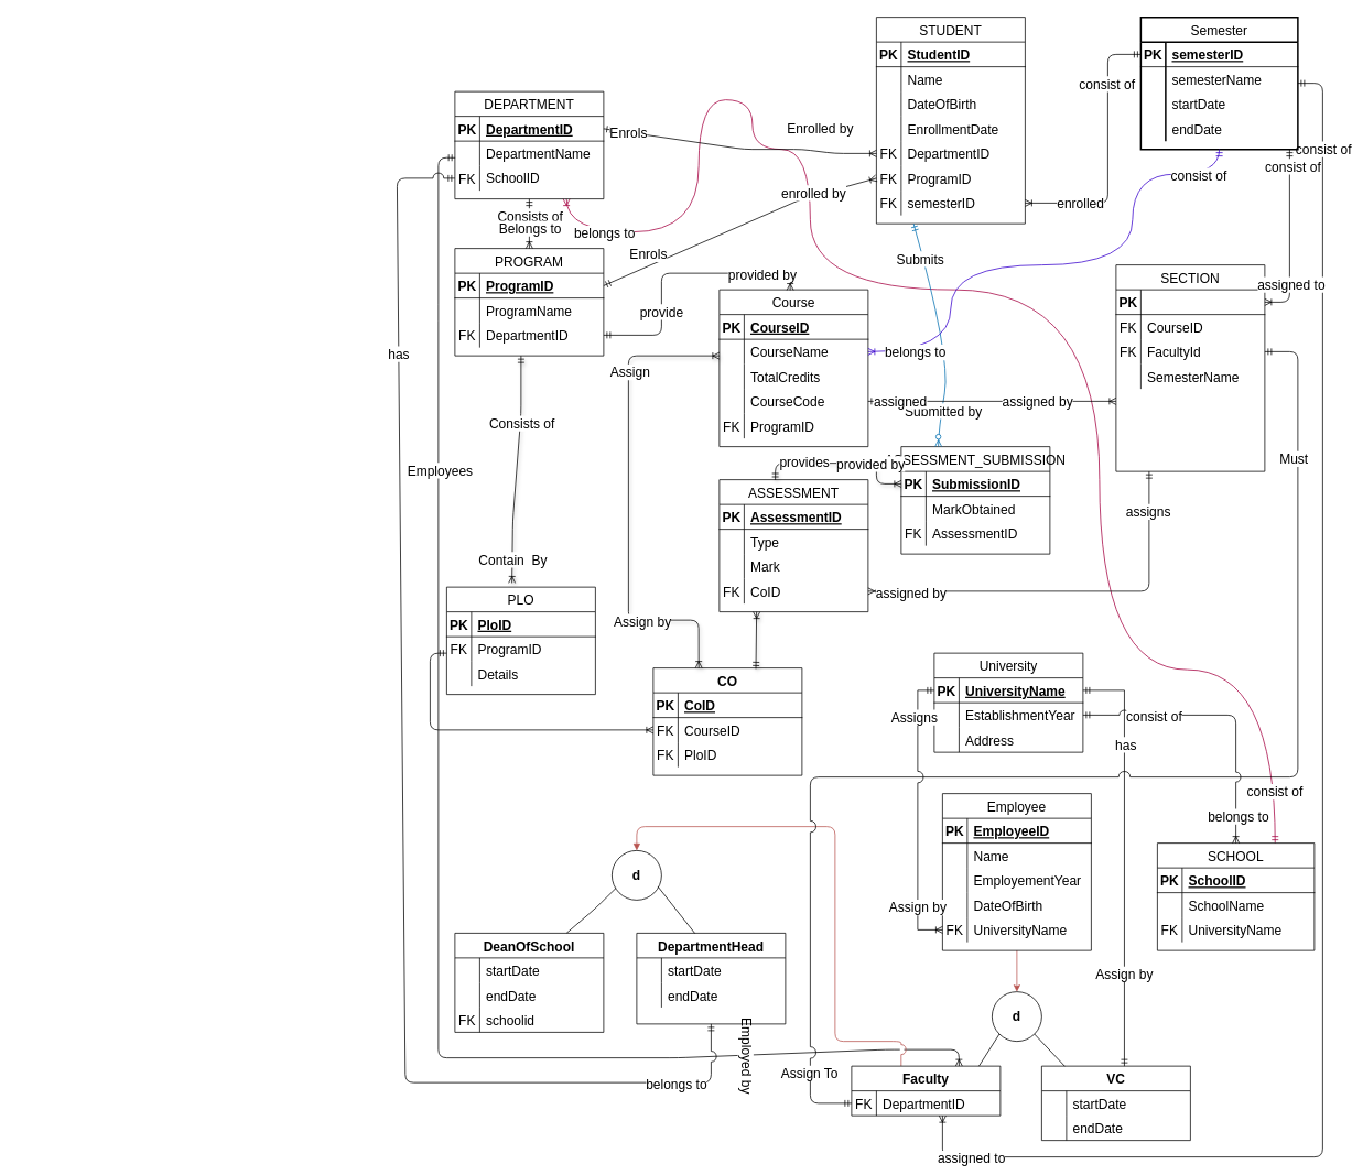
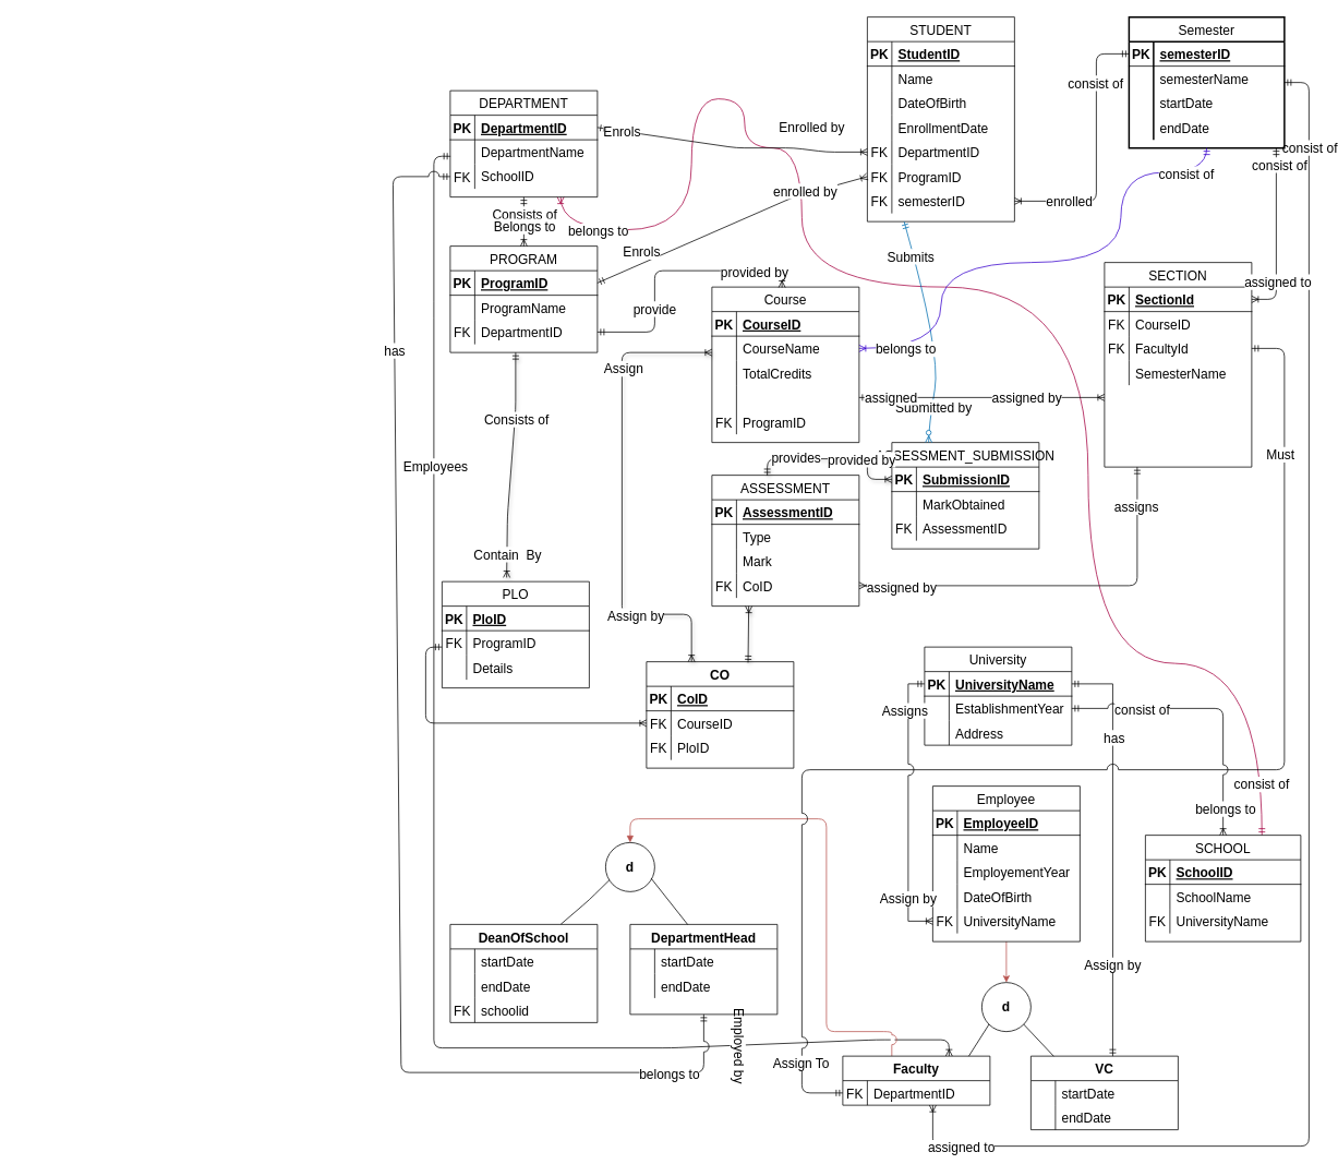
+ <mxCell id="159" value="SectionId" style="shape=partialRectangle;connectable=0;fillColor=none;top=0;left=0;bottom=0;right=0;align=left;spacingLeft=6;fontStyle=5;overflow=hidden;fontSize=16;" parent="157" vertex="1"><mxGeometry x="30" width="150" height="30" as="geometry" /></mxCell>
- <mxCell id="78" value="CourseCode" style="shape=partialRectangle;connectable=0;fillColor=none;top=0;left=0;bottom=0;right=0;align=left;spacingLeft=6;overflow=hidden;fontSize=16;" parent="76" vertex="1"><mxGeometry x="30" width="150" height="30" as="geometry" /></mxCell>
